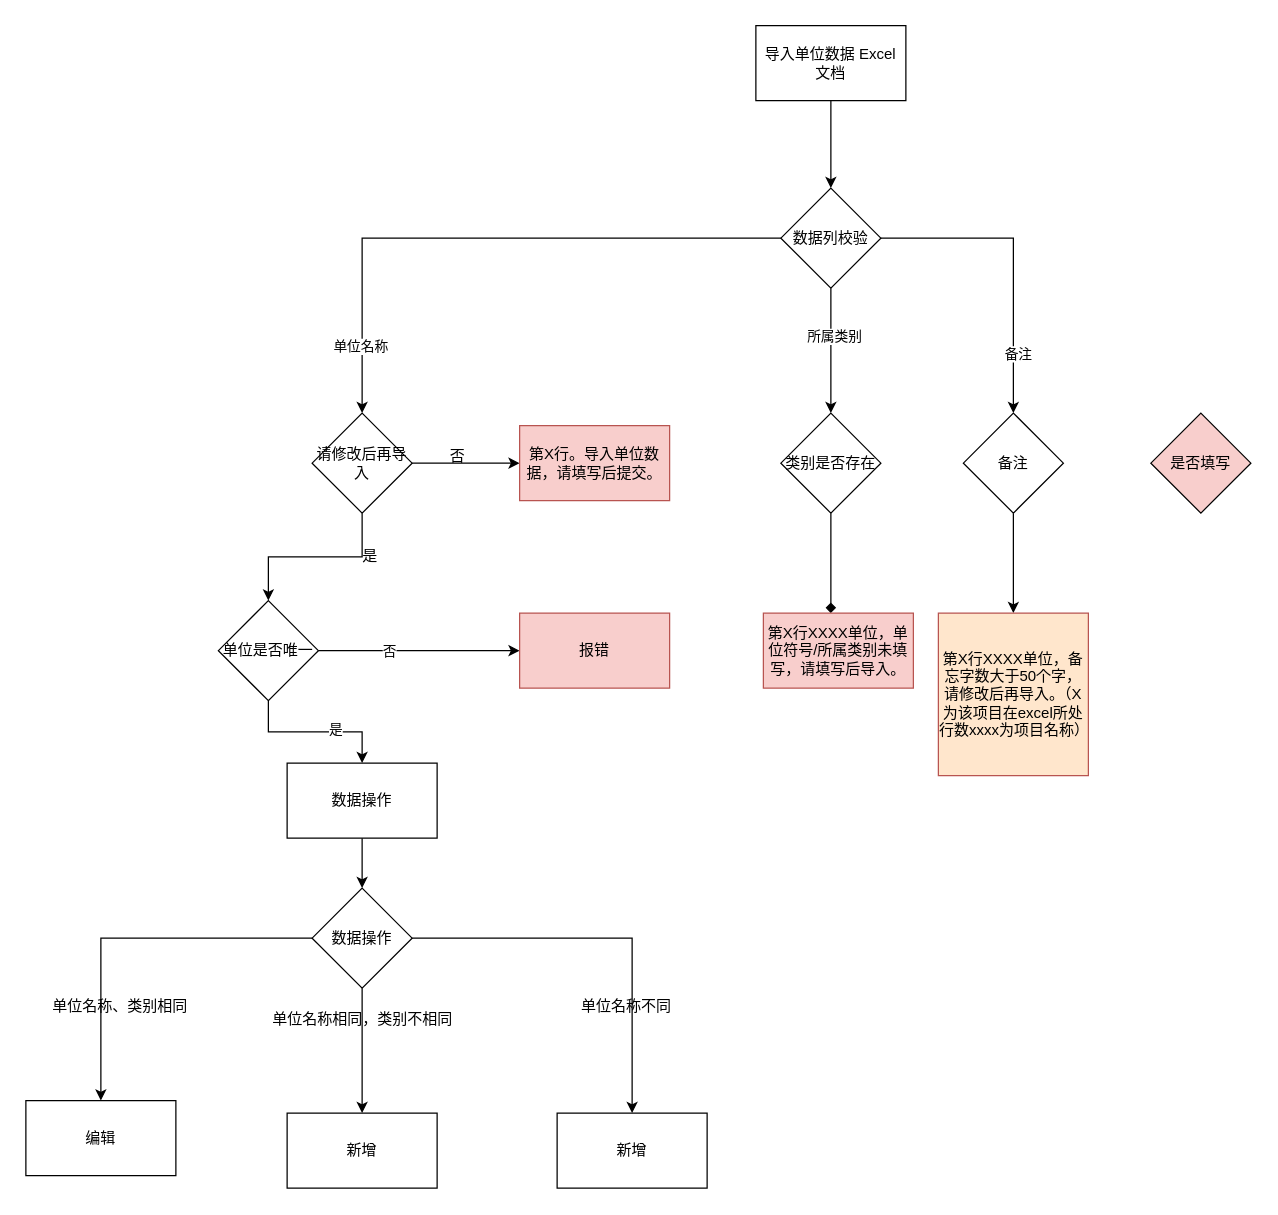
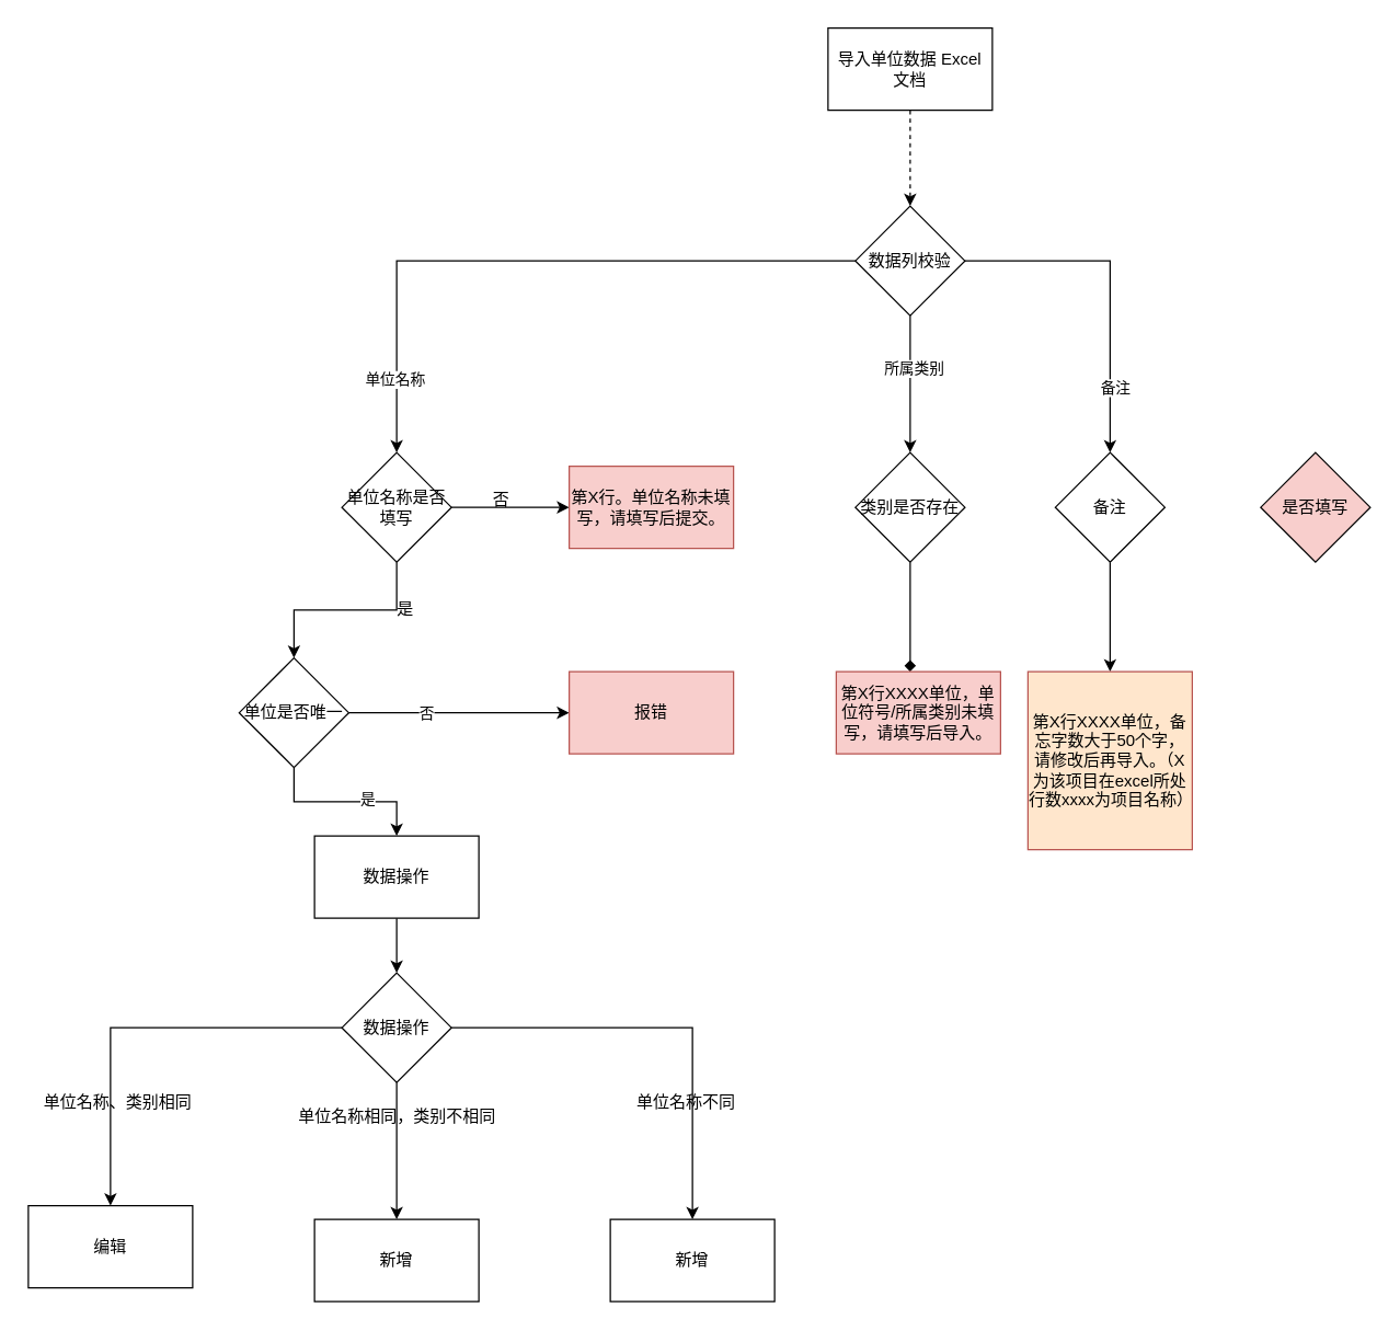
- <mxCell id="2" style="edgeStyle=orthogonalEdgeStyle;rounded=0;orthogonalLoop=1;jettySize=auto;html=1;exitX=0.5;exitY=1;exitDx=0;exitDy=0;entryX=0.5;entryY=0;entryDx=0;entryDy=0;" edge="1" parent="1" source="3" target="34"><mxGeometry relative="1" as="geometry" /></mxCell>
+ <mxCell id="2" style="edgeStyle=orthogonalEdgeStyle;rounded=0;orthogonalLoop=1;jettySize=auto;html=1;exitX=0.5;exitY=1;exitDx=0;exitDy=0;entryX=0.5;entryY=0;entryDx=0;entryDy=0;dashed=1;" edge="1" parent="1" source="3" target="34"><mxGeometry relative="1" as="geometry" /></mxCell>
- <mxCell id="21" value="请修改后再导入" style="rhombus;whiteSpace=wrap;html=1;" vertex="1" parent="1"><mxGeometry x="249" y="330" width="80" height="80" as="geometry" /></mxCell>
+ <mxCell id="21" value="单位名称是否填写" style="rhombus;whiteSpace=wrap;html=1;" vertex="1" parent="1"><mxGeometry x="249" y="330" width="80" height="80" as="geometry" /></mxCell>
- <mxCell id="23" value="&lt;div data-docx-has-block-data=&quot;false&quot; data-page-id=&quot;doxcnUg7UYMPqlSIyXwDWfKtBhc&quot;&gt;&lt;div class=&quot;ace-line ace-line old-record-id-doxcnEmQ2aUY8U2KQ4J9b7pMEVh&quot; style=&quot;&quot;&gt;第X行。导入单位数据，请填写后提交。&lt;/div&gt;&lt;/div&gt;&lt;span class=&quot;lark-record-clipboard&quot; data-lark-record-format=&quot;docx/text&quot; data-lark-record-data=&quot;{&amp;quot;rootId&amp;quot;:&amp;quot;doxcnUg7UYMPqlSIyXwDWfKtBhc&amp;quot;,&amp;quot;text&amp;quot;:{&amp;quot;initialAttributedTexts&amp;quot;:{&amp;quot;text&amp;quot;:{&amp;quot;0&amp;quot;:&amp;quot;第X行。单位名称未填写，请填写后提交。&amp;quot;},&amp;quot;attribs&amp;quot;:{&amp;quot;0&amp;quot;:&amp;quot;*0+j&amp;quot;}},&amp;quot;apool&amp;quot;:{&amp;quot;numToAttrib&amp;quot;:{&amp;quot;0&amp;quot;:[&amp;quot;author&amp;quot;,&amp;quot;7049226964187480066&amp;quot;]},&amp;quot;nextNum&amp;quot;:1}},&amp;quot;type&amp;quot;:&amp;quot;text&amp;quot;,&amp;quot;referenceRecordMap&amp;quot;:{},&amp;quot;extra&amp;quot;:{&amp;quot;mention_page_title&amp;quot;:{},&amp;quot;external_mention_url&amp;quot;:{}},&amp;quot;isKeepQuoteContainer&amp;quot;:false,&amp;quot;isFromCode&amp;quot;:false,&amp;quot;selection&amp;quot;:[{&amp;quot;id&amp;quot;:1011,&amp;quot;type&amp;quot;:&amp;quot;text&amp;quot;,&amp;quot;selection&amp;quot;:{&amp;quot;start&amp;quot;:0,&amp;quot;end&amp;quot;:19},&amp;quot;recordId&amp;quot;:&amp;quot;doxcnEmQ2aUY8U2KQ4J9b7pMEVh&amp;quot;}],&amp;quot;isCut&amp;quot;:false}&quot;&gt;&lt;/span&gt;" style="rounded=0;whiteSpace=wrap;html=1;fillColor=#f8cecc;strokeColor=#b85450;" vertex="1" parent="1"><mxGeometry x="415" y="340" width="120" height="60" as="geometry" /></mxCell>
+ <mxCell id="23" value="&lt;div data-docx-has-block-data=&quot;false&quot; data-page-id=&quot;doxcnUg7UYMPqlSIyXwDWfKtBhc&quot;&gt;&lt;div class=&quot;ace-line ace-line old-record-id-doxcnEmQ2aUY8U2KQ4J9b7pMEVh&quot; style=&quot;&quot;&gt;第X行。单位名称未填写，请填写后提交。&lt;/div&gt;&lt;/div&gt;&lt;span class=&quot;lark-record-clipboard&quot; data-lark-record-format=&quot;docx/text&quot; data-lark-record-data=&quot;{&amp;quot;rootId&amp;quot;:&amp;quot;doxcnUg7UYMPqlSIyXwDWfKtBhc&amp;quot;,&amp;quot;text&amp;quot;:{&amp;quot;initialAttributedTexts&amp;quot;:{&amp;quot;text&amp;quot;:{&amp;quot;0&amp;quot;:&amp;quot;第X行。单位名称未填写，请填写后提交。&amp;quot;},&amp;quot;attribs&amp;quot;:{&amp;quot;0&amp;quot;:&amp;quot;*0+j&amp;quot;}},&amp;quot;apool&amp;quot;:{&amp;quot;numToAttrib&amp;quot;:{&amp;quot;0&amp;quot;:[&amp;quot;author&amp;quot;,&amp;quot;7049226964187480066&amp;quot;]},&amp;quot;nextNum&amp;quot;:1}},&amp;quot;type&amp;quot;:&amp;quot;text&amp;quot;,&amp;quot;referenceRecordMap&amp;quot;:{},&amp;quot;extra&amp;quot;:{&amp;quot;mention_page_title&amp;quot;:{},&amp;quot;external_mention_url&amp;quot;:{}},&amp;quot;isKeepQuoteContainer&amp;quot;:false,&amp;quot;isFromCode&amp;quot;:false,&amp;quot;selection&amp;quot;:[{&amp;quot;id&amp;quot;:1011,&amp;quot;type&amp;quot;:&amp;quot;text&amp;quot;,&amp;quot;selection&amp;quot;:{&amp;quot;start&amp;quot;:0,&amp;quot;end&amp;quot;:19},&amp;quot;recordId&amp;quot;:&amp;quot;doxcnEmQ2aUY8U2KQ4J9b7pMEVh&amp;quot;}],&amp;quot;isCut&amp;quot;:false}&quot;&gt;&lt;/span&gt;" style="rounded=0;whiteSpace=wrap;html=1;fillColor=#f8cecc;strokeColor=#b85450;" vertex="1" parent="1"><mxGeometry x="415" y="340" width="120" height="60" as="geometry" /></mxCell>
- <mxCell id="25" value="&lt;span style=&quot;&quot;&gt;单位名称、类别相同&lt;/span&gt;" style="text;html=1;align=center;verticalAlign=middle;resizable=0;points=[];autosize=1;strokeColor=none;fillColor=none;" vertex="1" parent="1"><mxGeometry x="30" y="790" width="130" height="30" as="geometry" /></mxCell>
+ <mxCell id="25" value="&lt;span style=&quot;&quot;&gt;单位名称、类别相同&lt;/span&gt;" style="text;html=1;align=center;verticalAlign=middle;resizable=0;points=[];autosize=1;strokeColor=none;fillColor=none;" vertex="1" parent="1"><mxGeometry x="20" y="790" width="130" height="30" as="geometry" /></mxCell>
